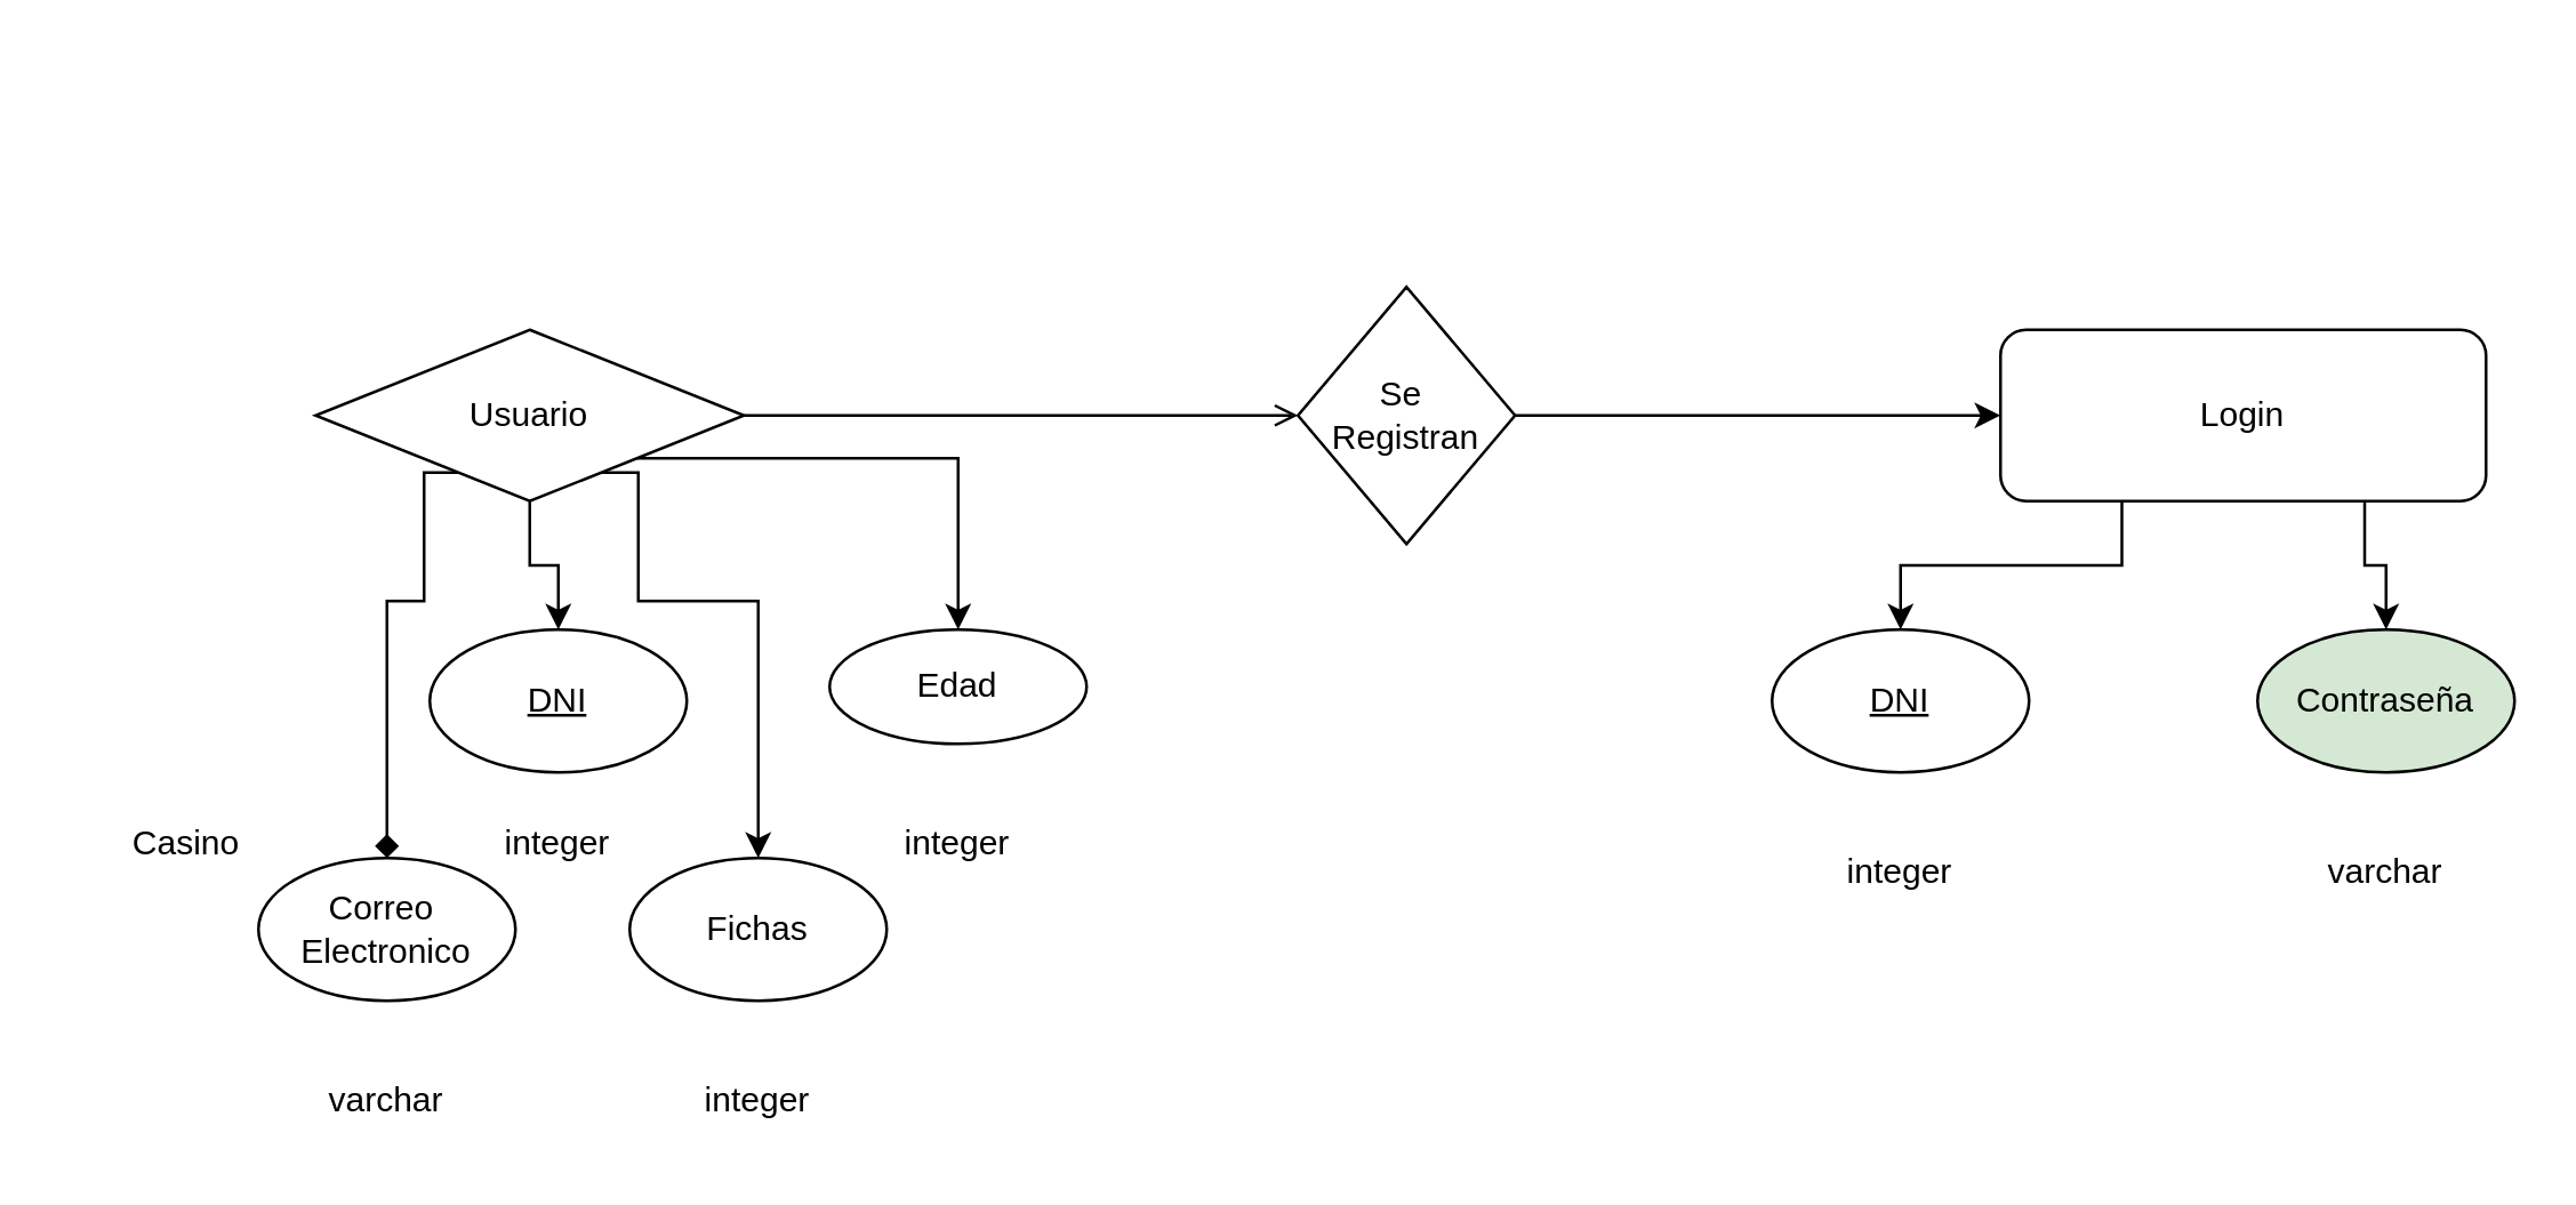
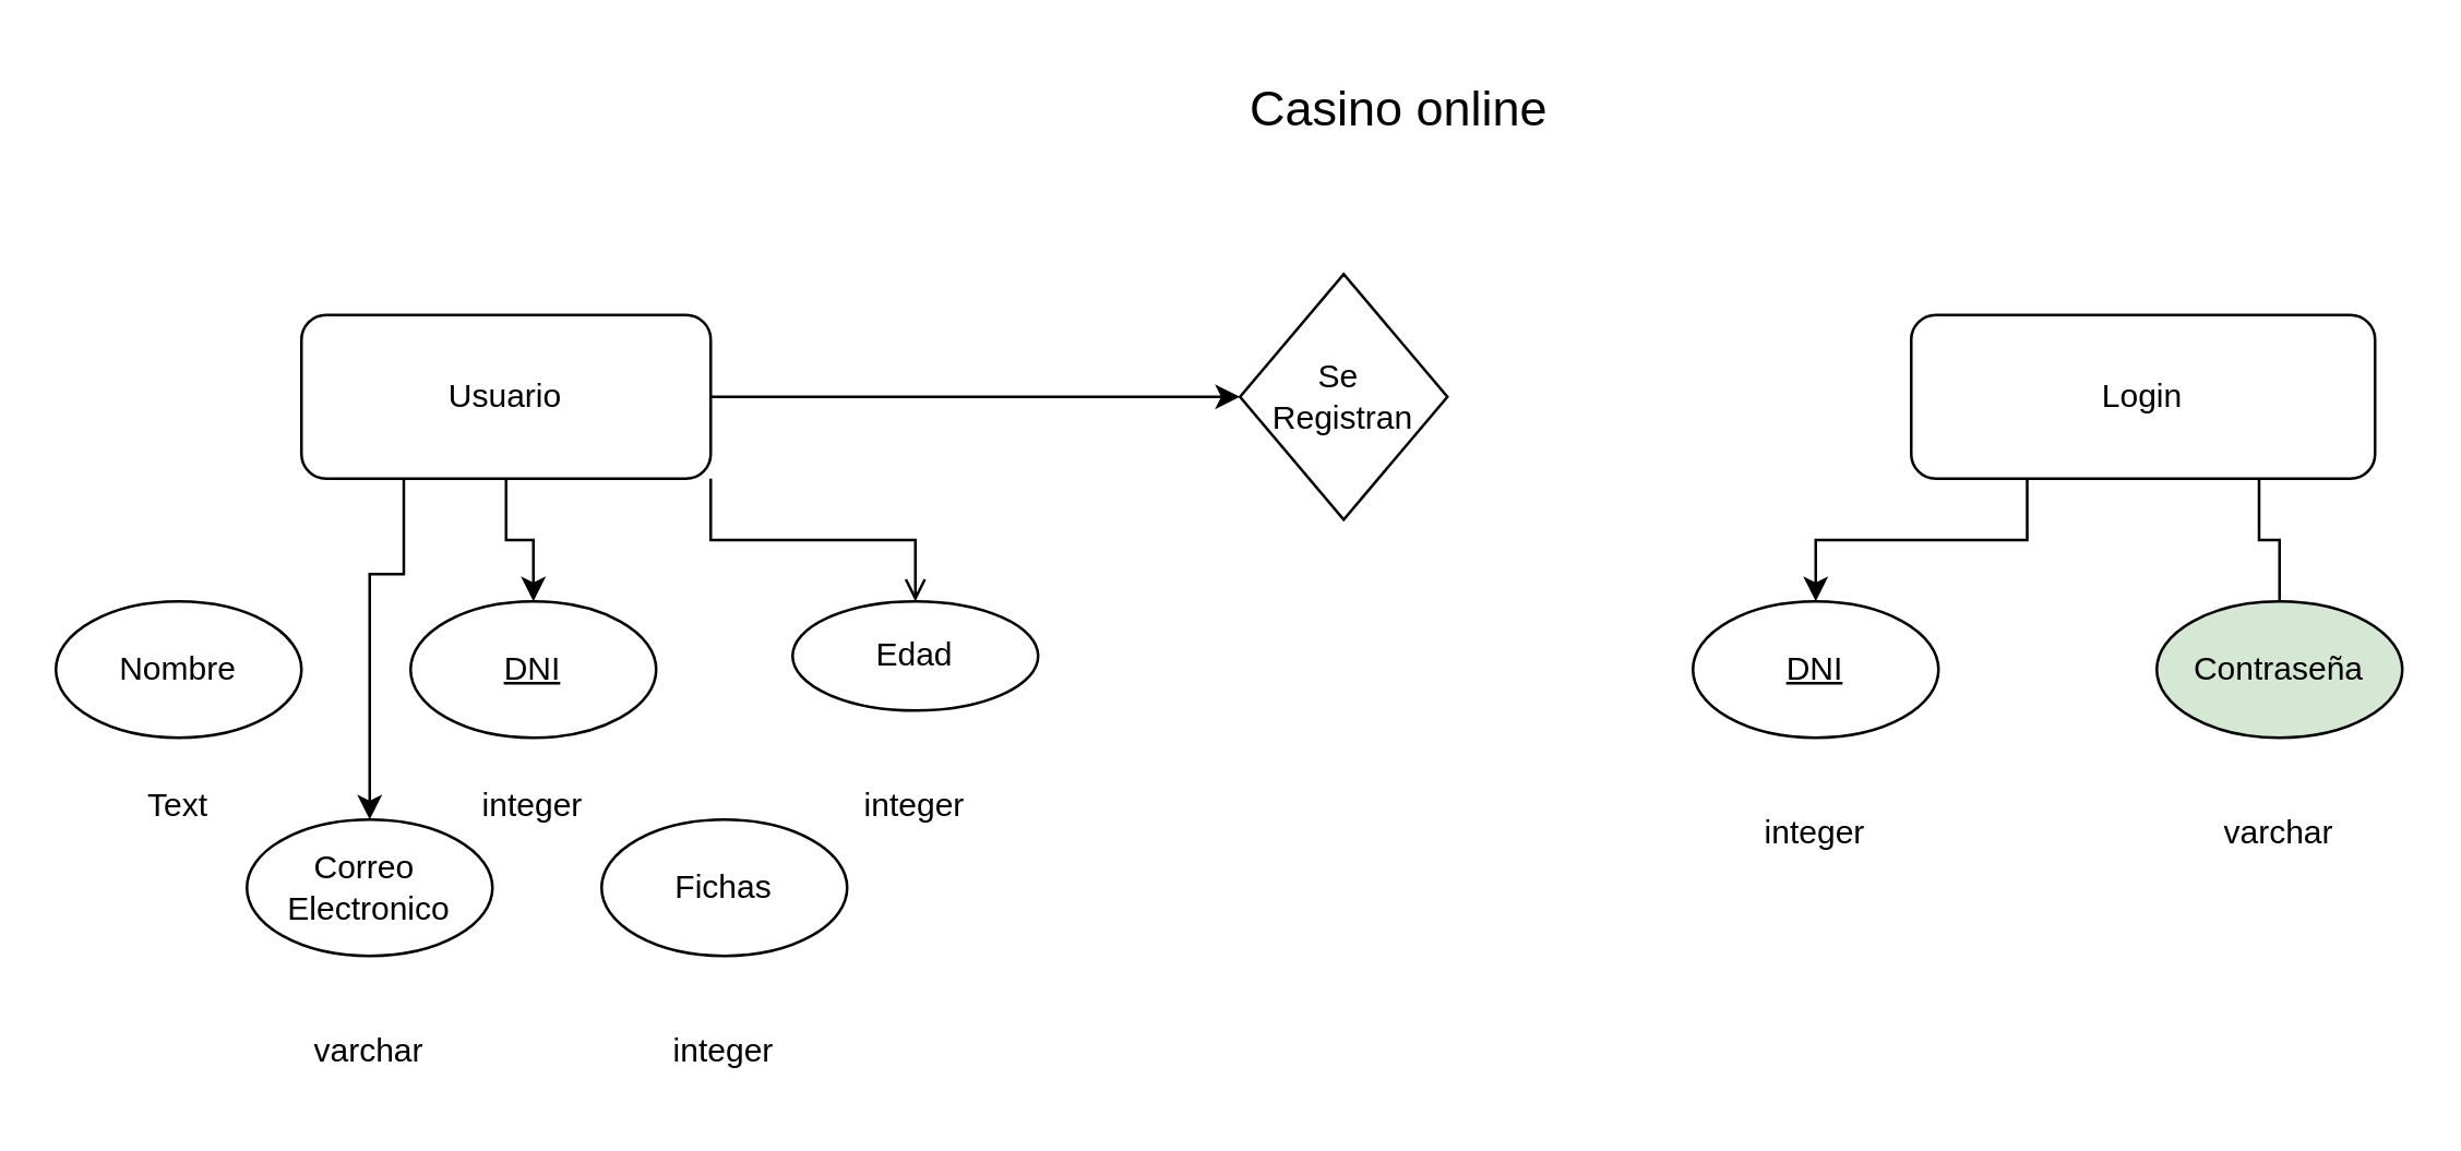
+ <mxCell id="2" value="&lt;font style=&quot;font-size: 18px;&quot;&gt;Casino online&amp;nbsp;&lt;/font&gt;" style="text;html=1;align=center;verticalAlign=middle;whiteSpace=wrap;rounded=0;" parent="1" vertex="1"><mxGeometry x="420" y="20" width="190" height="40" as="geometry" /></mxCell>
- <mxCell id="8" value="&lt;div&gt;Usuario&lt;/div&gt;" style="rhombus;whiteSpace=wrap;html=1;" parent="1" vertex="1"><mxGeometry x="110" y="115" width="150" height="60" as="geometry" /></mxCell>
+ <mxCell id="8" value="&lt;div&gt;Usuario&lt;/div&gt;" style="rounded=1;whiteSpace=wrap;html=1;" parent="1" vertex="1"><mxGeometry x="110" y="115" width="150" height="60" as="geometry" /></mxCell>
- <mxCell id="7" style="edgeStyle=orthogonalEdgeStyle;rounded=0;orthogonalLoop=1;jettySize=auto;html=1;entryX=0;entryY=0.5;entryDx=0;entryDy=0;endArrow=open;" edge="1" parent="1" source="8" target="10"><mxGeometry relative="1" as="geometry" /></mxCell>
+ <mxCell id="7" style="edgeStyle=orthogonalEdgeStyle;rounded=0;orthogonalLoop=1;jettySize=auto;html=1;entryX=0;entryY=0.5;entryDx=0;entryDy=0;" edge="1" parent="1" source="8" target="10"><mxGeometry relative="1" as="geometry" /></mxCell>
- <mxCell id="9" style="edgeStyle=orthogonalEdgeStyle;rounded=0;orthogonalLoop=1;jettySize=auto;html=1;entryX=0;entryY=0.5;entryDx=0;entryDy=0;" edge="1" parent="1" source="10" target="13"><mxGeometry relative="1" as="geometry" /></mxCell>
- <mxCell id="6" style="edgeStyle=orthogonalEdgeStyle;rounded=0;orthogonalLoop=1;jettySize=auto;html=1;exitX=0.75;exitY=1;exitDx=0;exitDy=0;entryX=0.5;entryY=0;entryDx=0;entryDy=0;" edge="1" parent="1" source="8" target="18"><mxGeometry relative="1" as="geometry"><Array as="points"><mxPoint x="223" y="210" /><mxPoint x="265" y="210" /></Array></mxGeometry></mxCell>
- <mxCell id="4" style="edgeStyle=orthogonalEdgeStyle;rounded=0;orthogonalLoop=1;jettySize=auto;html=1;exitX=1;exitY=1;exitDx=0;exitDy=0;entryX=0.5;entryY=0;entryDx=0;entryDy=0;" edge="1" parent="1" source="8" target="16"><mxGeometry relative="1" as="geometry" /></mxCell>
+ <mxCell id="4" style="edgeStyle=orthogonalEdgeStyle;rounded=0;orthogonalLoop=1;jettySize=auto;html=1;exitX=1;exitY=1;exitDx=0;exitDy=0;entryX=0.5;entryY=0;entryDx=0;entryDy=0;endArrow=open;" edge="1" parent="1" source="8" target="16"><mxGeometry relative="1" as="geometry" /></mxCell>
- <mxCell id="12" style="edgeStyle=orthogonalEdgeStyle;rounded=0;orthogonalLoop=1;jettySize=auto;html=1;exitX=0.75;exitY=1;exitDx=0;exitDy=0;entryX=0.5;entryY=0;entryDx=0;entryDy=0;" edge="1" parent="1" source="13" target="20"><mxGeometry relative="1" as="geometry" /></mxCell>
+ <mxCell id="12" style="edgeStyle=orthogonalEdgeStyle;rounded=0;orthogonalLoop=1;jettySize=auto;html=1;exitX=0.75;exitY=1;exitDx=0;exitDy=0;entryX=0.5;entryY=0;entryDx=0;entryDy=0;endArrow=none;" edge="1" parent="1" source="13" target="20"><mxGeometry relative="1" as="geometry" /></mxCell>
+ <mxCell id="14" value="Nombre" style="ellipse;whiteSpace=wrap;html=1;" vertex="1" parent="1"><mxGeometry x="20" y="220" width="90" height="50" as="geometry" /></mxCell>
- <mxCell id="5" style="edgeStyle=orthogonalEdgeStyle;rounded=0;orthogonalLoop=1;jettySize=auto;html=1;exitX=0.25;exitY=1;exitDx=0;exitDy=0;entryX=0.5;entryY=0;entryDx=0;entryDy=0;endArrow=diamond;" edge="1" parent="1" source="8" target="17"><mxGeometry relative="1" as="geometry"><Array as="points"><mxPoint x="148" y="210" /><mxPoint x="135" y="210" /></Array></mxGeometry></mxCell>
+ <mxCell id="5" style="edgeStyle=orthogonalEdgeStyle;rounded=0;orthogonalLoop=1;jettySize=auto;html=1;exitX=0.25;exitY=1;exitDx=0;exitDy=0;entryX=0.5;entryY=0;entryDx=0;entryDy=0;" edge="1" parent="1" source="8" target="17"><mxGeometry relative="1" as="geometry"><Array as="points"><mxPoint x="148" y="210" /><mxPoint x="135" y="210" /></Array></mxGeometry></mxCell>
- <mxCell id="21" value="Casino" style="text;html=1;align=center;verticalAlign=middle;whiteSpace=wrap;rounded=0;" vertex="1" parent="1"><mxGeometry x="35" y="280" width="60" height="30" as="geometry" /></mxCell>
+ <mxCell id="21" value="Text" style="text;html=1;align=center;verticalAlign=middle;whiteSpace=wrap;rounded=0;" vertex="1" parent="1"><mxGeometry x="35" y="280" width="60" height="30" as="geometry" /></mxCell>
